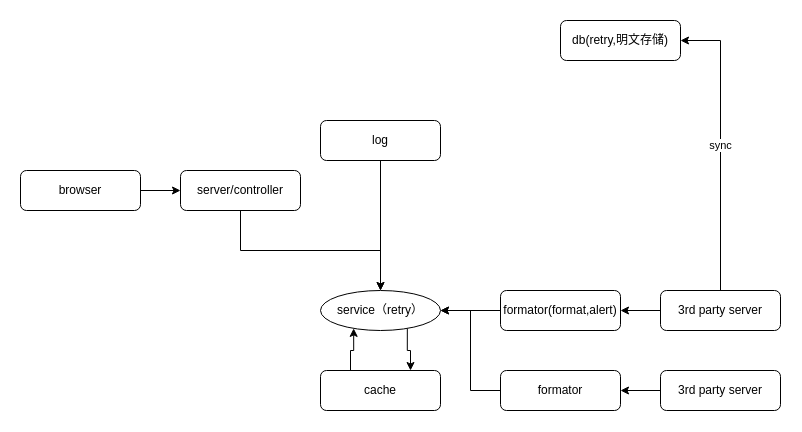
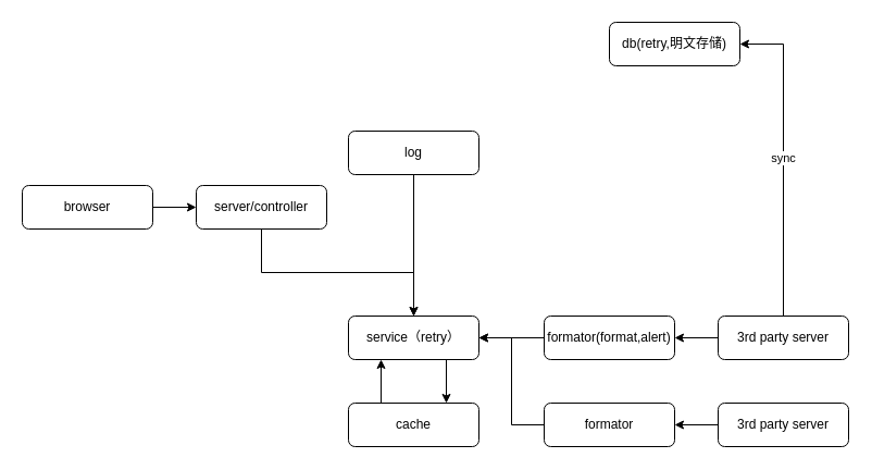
- <mxCell id="14" value="service（retry）" style="ellipse;whiteSpace=wrap;html=1;" vertex="1" parent="1"><mxGeometry x="320" y="290" width="120" height="40" as="geometry" /></mxCell>
+ <mxCell id="14" value="service（retry）" style="rounded=1;whiteSpace=wrap;html=1;" vertex="1" parent="1"><mxGeometry x="320" y="290" width="120" height="40" as="geometry" /></mxCell>
